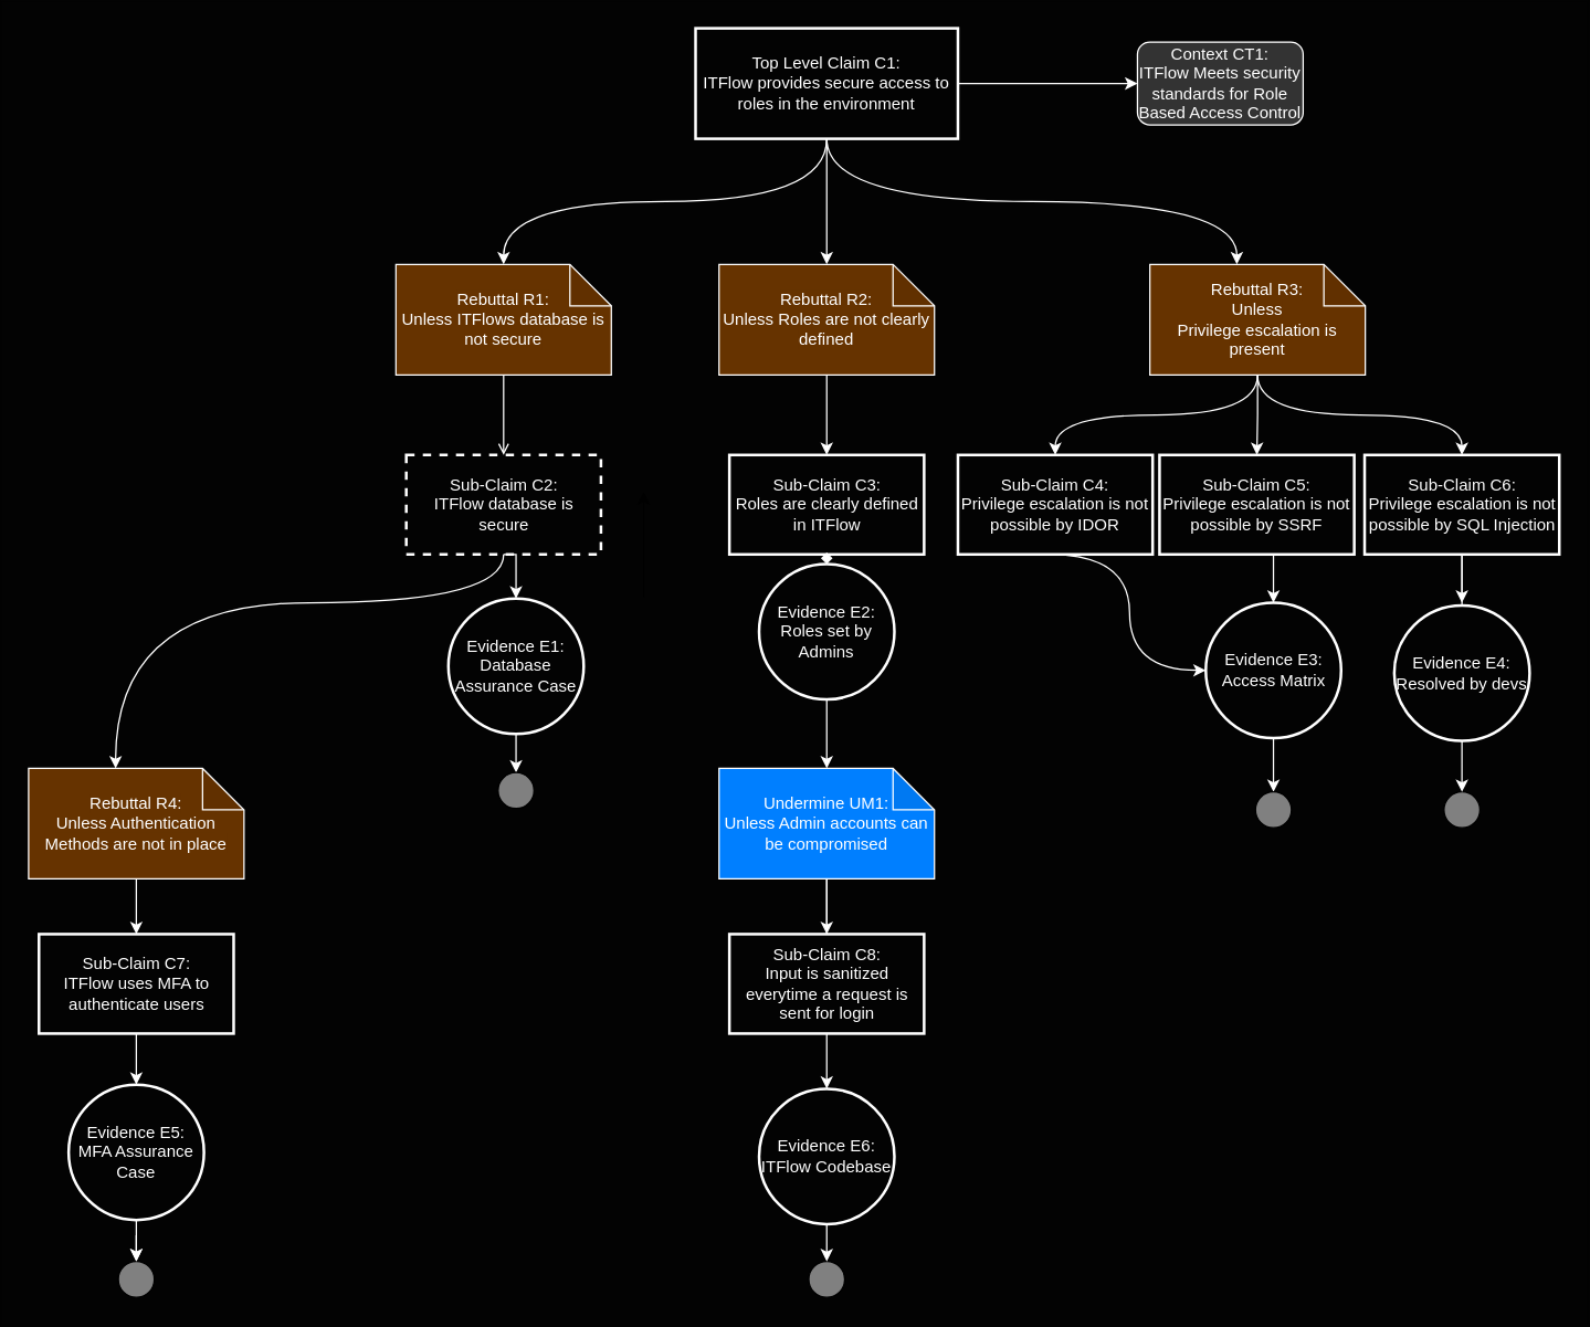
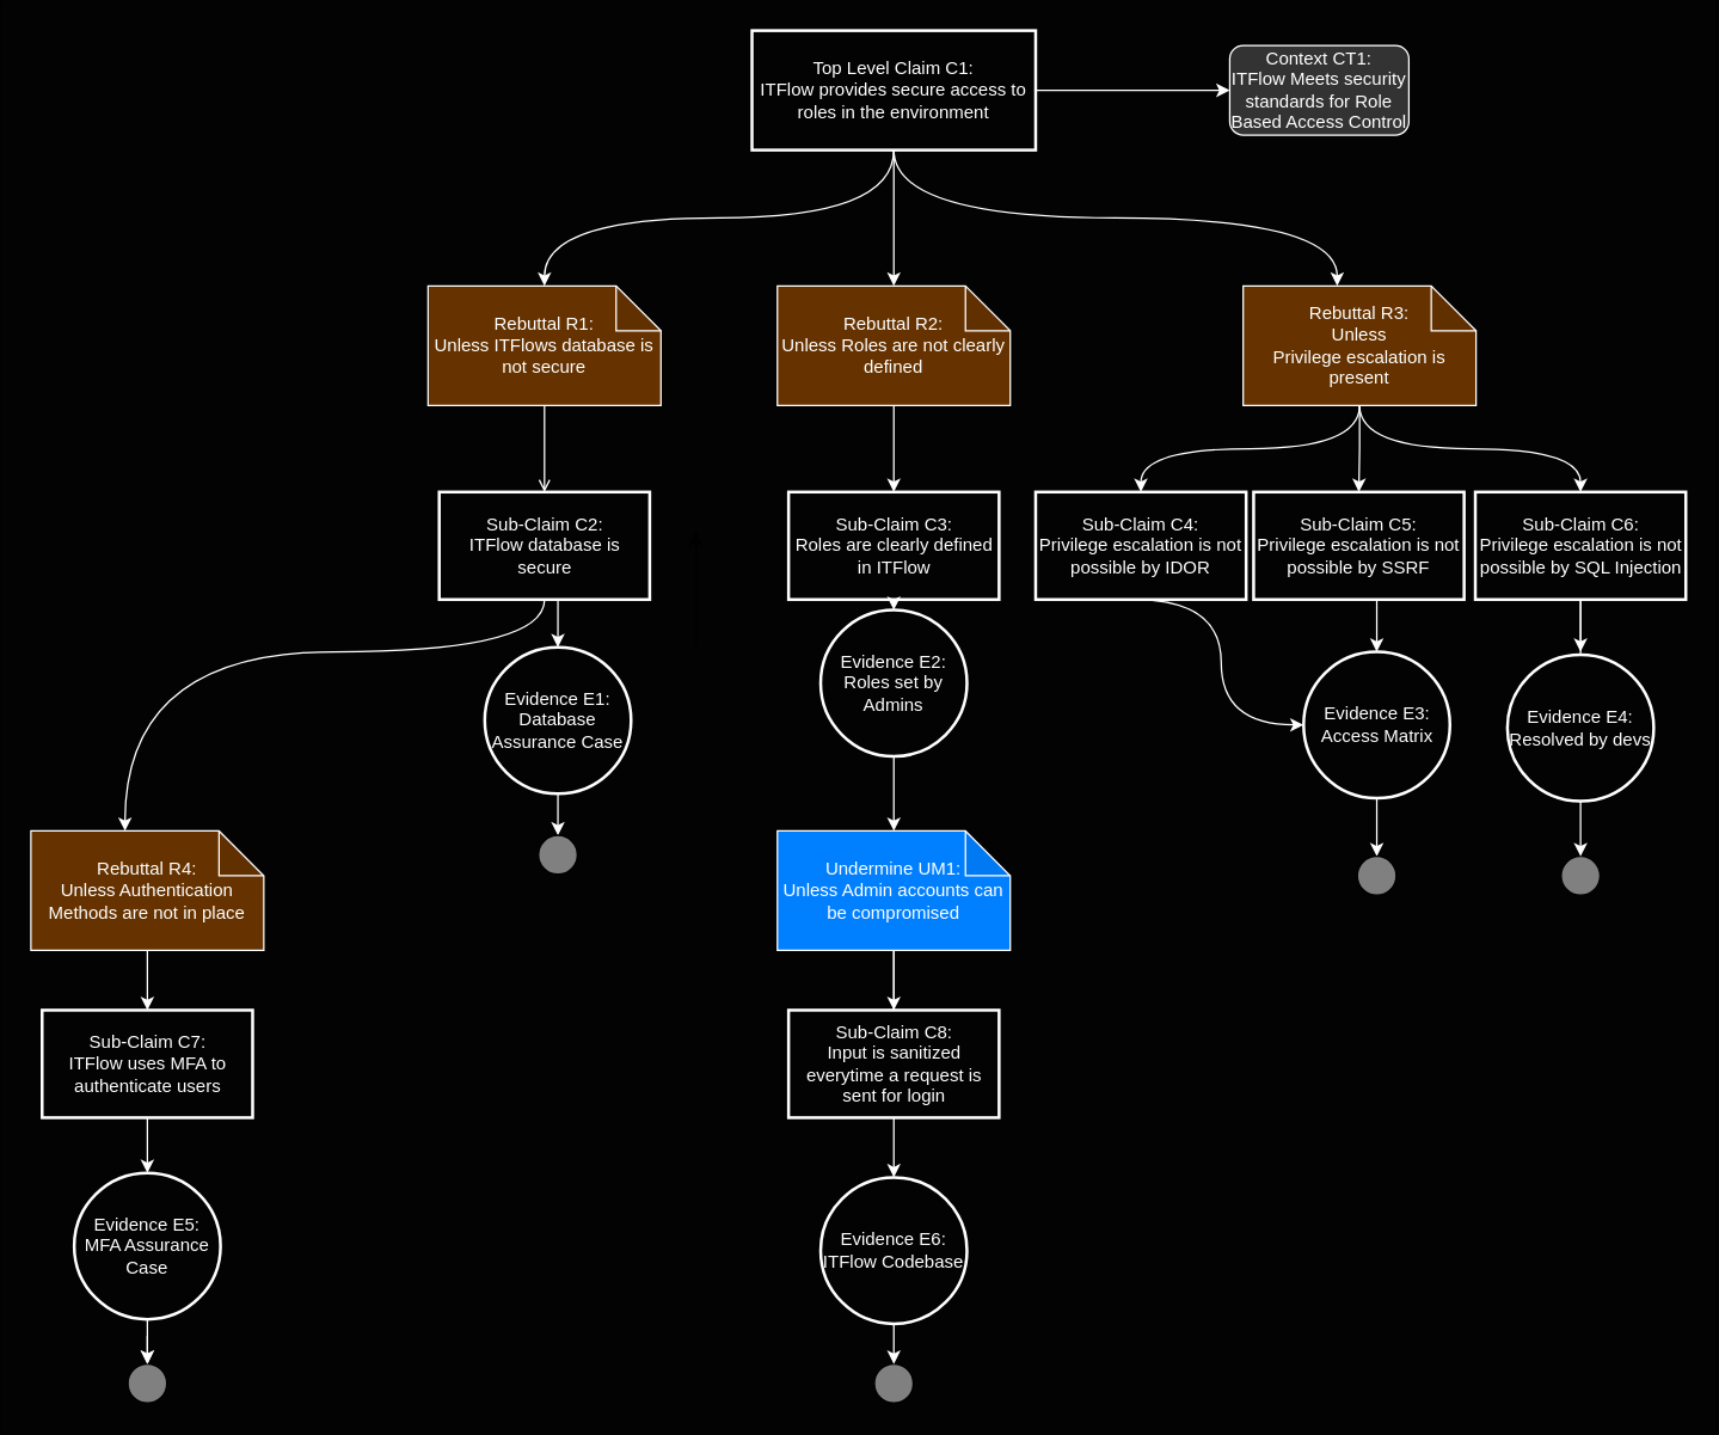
- <mxCell id="16" value="&lt;font style=&quot;&quot; color=&quot;#ffffff&quot;&gt;Sub-Claim C2:&lt;br&gt;&lt;/font&gt;&lt;font style=&quot;&quot; color=&quot;#ffffff&quot;&gt;ITFlow database is secure&lt;br&gt;&lt;/font&gt;" style="rounded=0;whiteSpace=wrap;html=1;fillColor=none;strokeColor=#FFFFFF;strokeWidth=2;dashed=1;" parent="1" vertex="1"><mxGeometry x="293.5" y="329" width="141" height="72" as="geometry" /></mxCell>
+ <mxCell id="16" value="&lt;font style=&quot;&quot; color=&quot;#ffffff&quot;&gt;Sub-Claim C2:&lt;br&gt;&lt;/font&gt;&lt;font style=&quot;&quot; color=&quot;#ffffff&quot;&gt;ITFlow database is secure&lt;br&gt;&lt;/font&gt;" style="rounded=0;whiteSpace=wrap;html=1;fillColor=none;strokeColor=#FFFFFF;strokeWidth=2;" parent="1" vertex="1"><mxGeometry x="293.5" y="329" width="141" height="72" as="geometry" /></mxCell>
- <mxCell id="17" style="edgeStyle=orthogonalEdgeStyle;rounded=0;orthogonalLoop=1;jettySize=auto;html=1;exitX=0.5;exitY=1;exitDx=0;exitDy=0;entryX=0.5;entryY=0;entryDx=0;entryDy=0;strokeColor=#FFFFFF;endArrow=diamond;" edge="1" parent="1" source="18" target="48"><mxGeometry relative="1" as="geometry" /></mxCell>
+ <mxCell id="17" style="edgeStyle=orthogonalEdgeStyle;rounded=0;orthogonalLoop=1;jettySize=auto;html=1;exitX=0.5;exitY=1;exitDx=0;exitDy=0;entryX=0.5;entryY=0;entryDx=0;entryDy=0;strokeColor=#FFFFFF;" edge="1" parent="1" source="18" target="48"><mxGeometry relative="1" as="geometry" /></mxCell>
